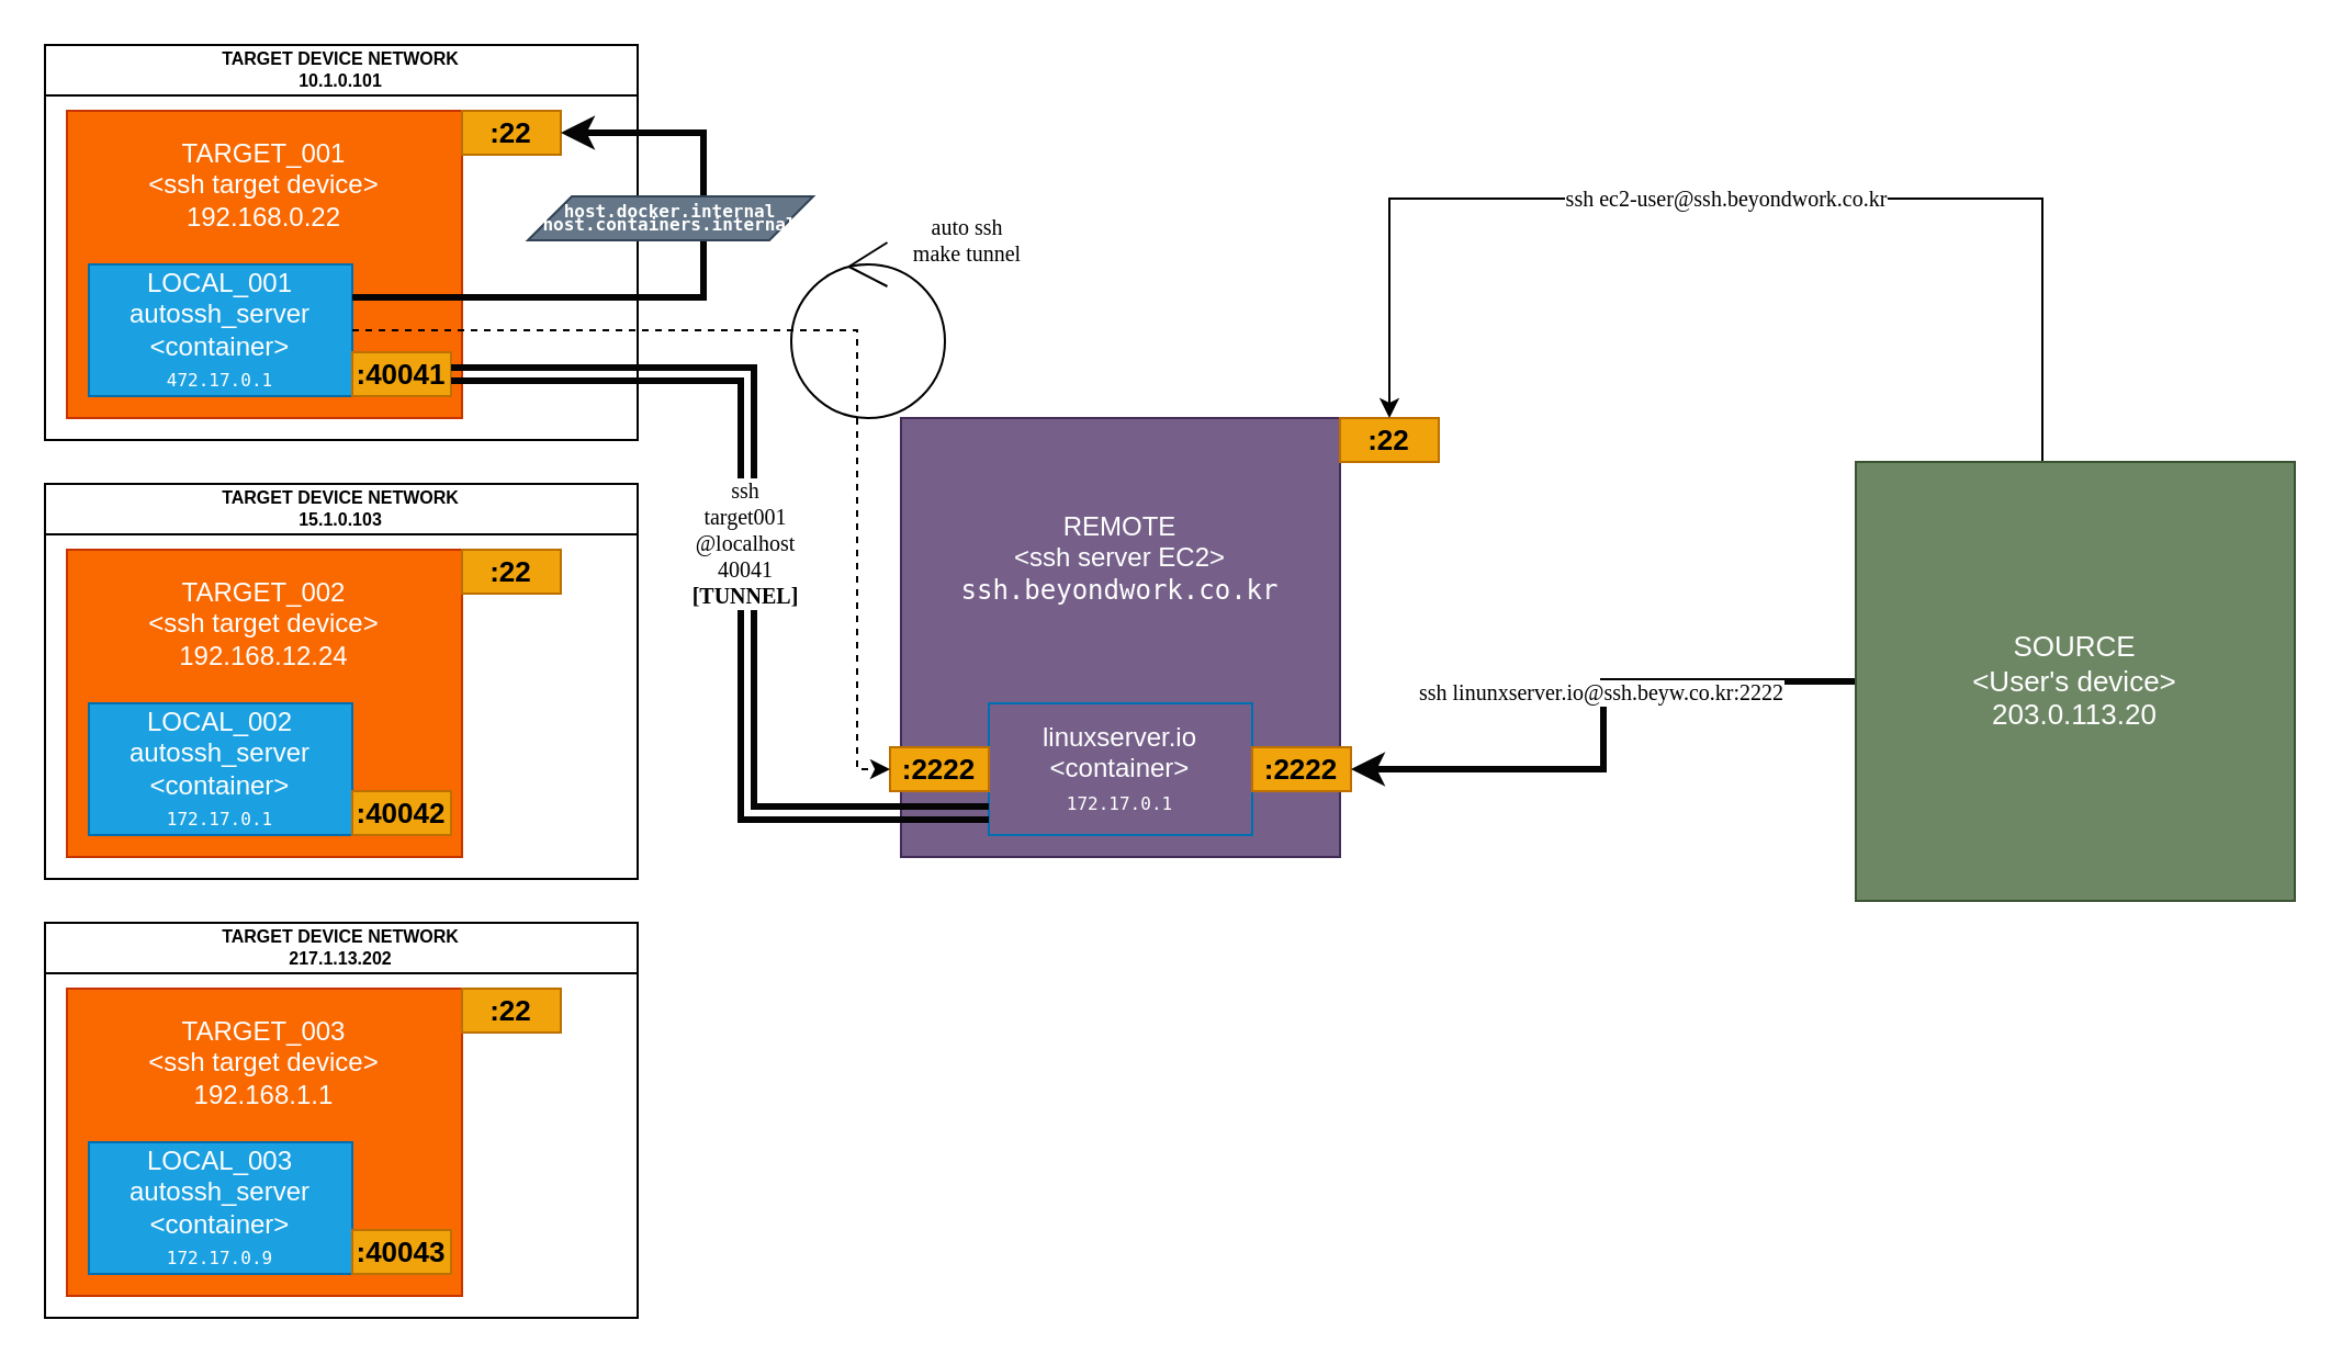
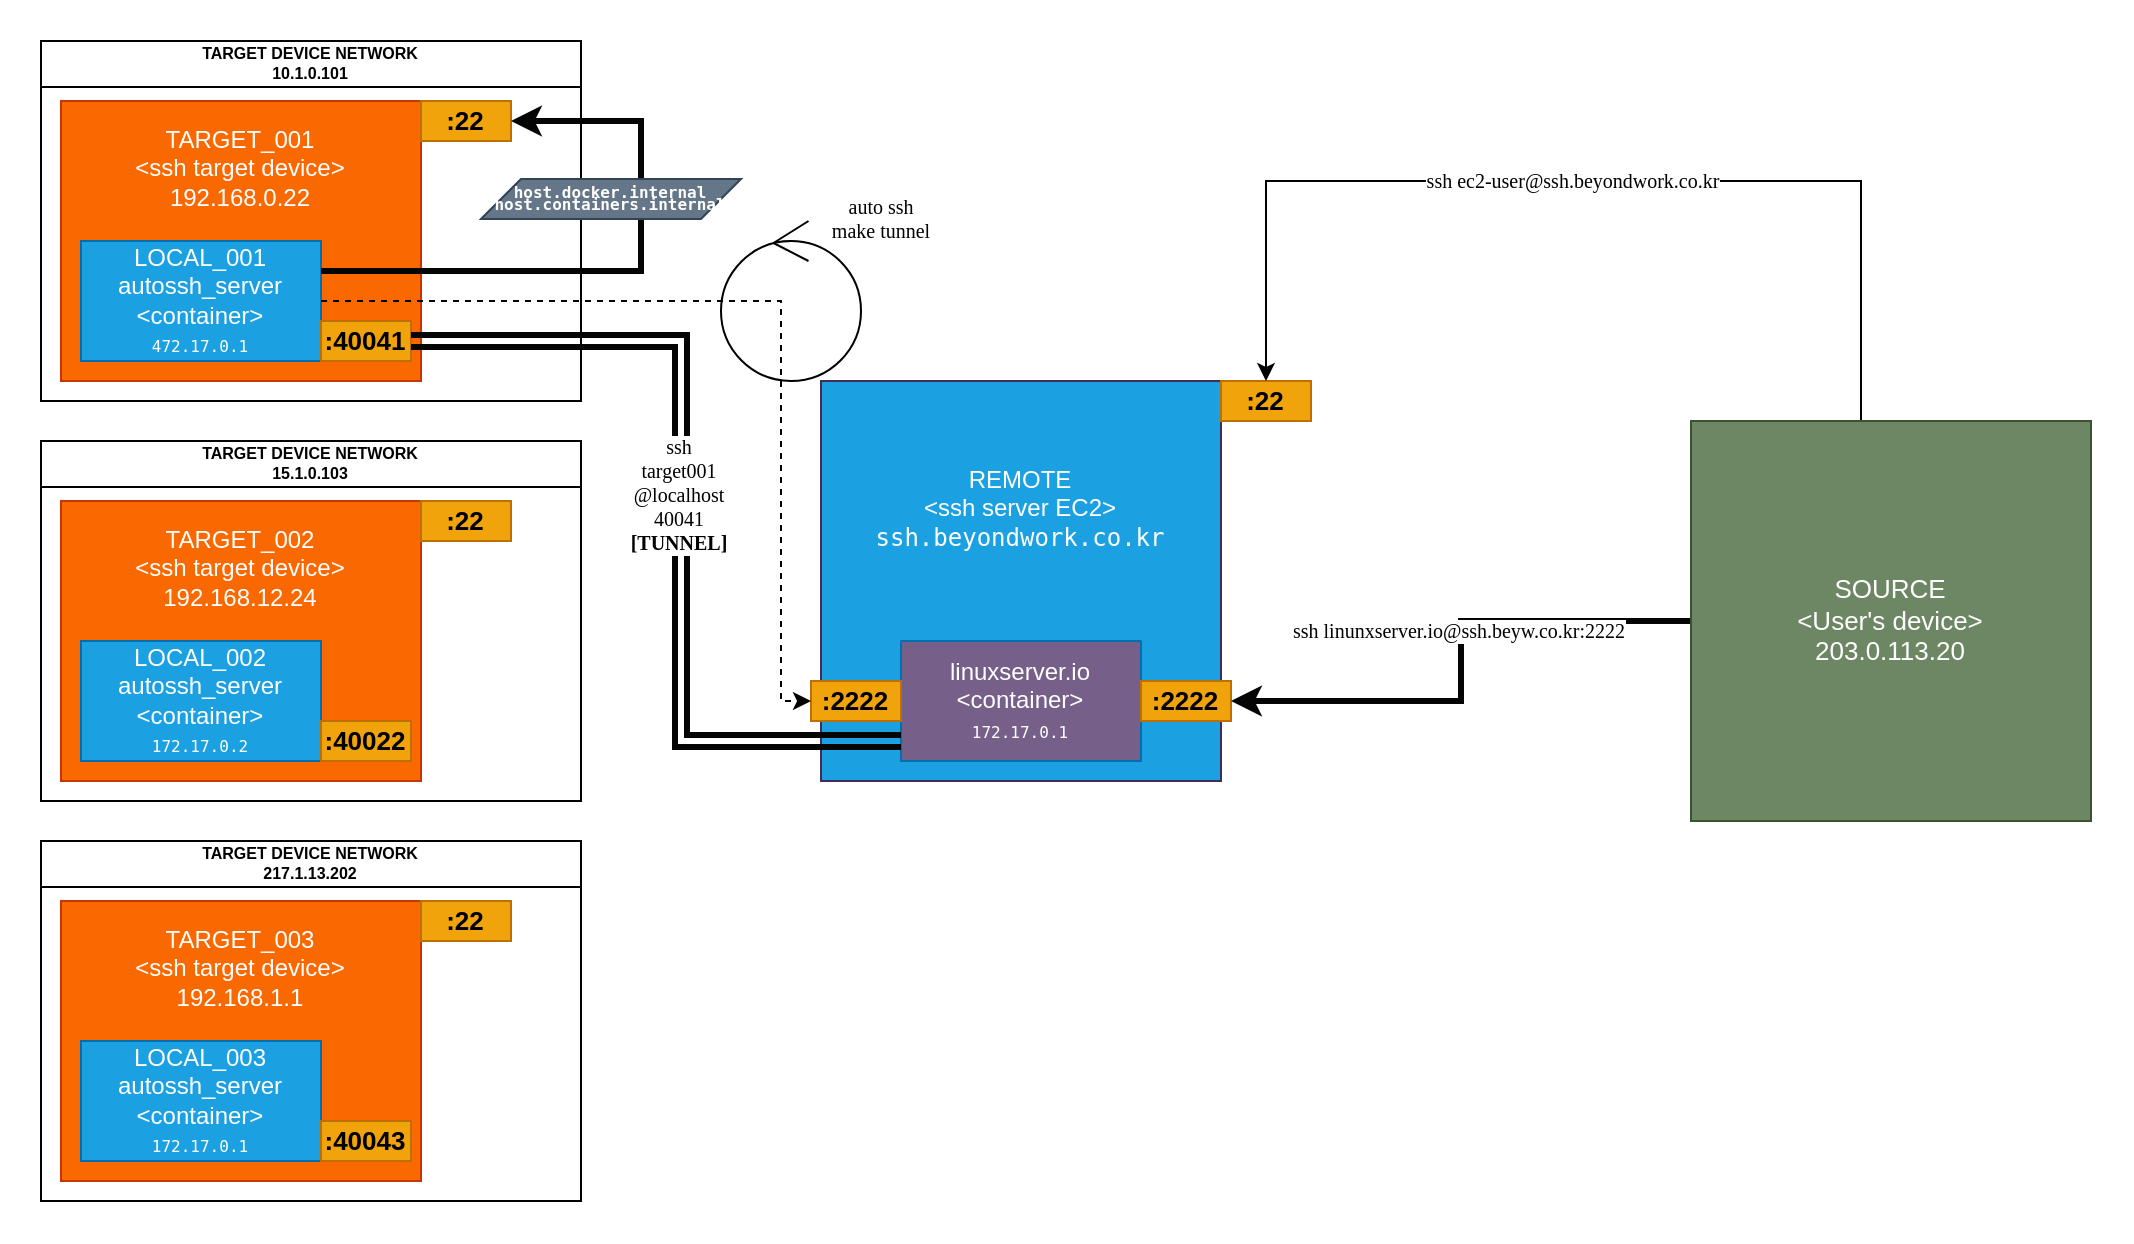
- <mxCell id="2" value="REMOTE&lt;br&gt;&amp;lt;ssh server EC2&amp;gt;&lt;br&gt;&lt;code&gt;ssh.beyondwork.co.kr&lt;br&gt;&lt;/code&gt;&lt;br&gt;&lt;br&gt;&lt;br&gt;&lt;br&gt;&lt;br&gt;" style="whiteSpace=wrap;html=1;aspect=fixed;fillColor=#76608a;strokeColor=#432D57;fontColor=#ffffff;" parent="1" vertex="1"><mxGeometry x="410" y="190" width="200" height="200" as="geometry" /></mxCell>
+ <mxCell id="2" value="REMOTE&lt;br&gt;&amp;lt;ssh server EC2&amp;gt;&lt;br&gt;&lt;code&gt;ssh.beyondwork.co.kr&lt;br&gt;&lt;/code&gt;&lt;br&gt;&lt;br&gt;&lt;br&gt;&lt;br&gt;&lt;br&gt;" style="whiteSpace=wrap;html=1;aspect=fixed;fillColor=#1ba1e2;strokeColor=#432D57;fontColor=#ffffff;" parent="1" vertex="1"><mxGeometry x="410" y="190" width="200" height="200" as="geometry" /></mxCell>
- <mxCell id="23" value="LOCAL_002&lt;br&gt;autossh_server&lt;br&gt;&amp;lt;container&amp;gt;&lt;br&gt;&lt;font face=&quot;monospace&quot;&gt;&lt;span style=&quot;font-size: 8px&quot;&gt;172.17.0.1&lt;/span&gt;&lt;/font&gt;" style="rounded=0;whiteSpace=wrap;html=1;fillColor=#1ba1e2;strokeColor=#006EAF;fontColor=#ffffff;" parent="21" vertex="1"><mxGeometry x="20" y="100" width="120" height="60" as="geometry" /></mxCell>
+ <mxCell id="23" value="LOCAL_002&lt;br&gt;autossh_server&lt;br&gt;&amp;lt;container&amp;gt;&lt;br&gt;&lt;font face=&quot;monospace&quot;&gt;&lt;span style=&quot;font-size: 8px&quot;&gt;172.17.0.2&lt;/span&gt;&lt;/font&gt;" style="rounded=0;whiteSpace=wrap;html=1;fillColor=#1ba1e2;strokeColor=#006EAF;fontColor=#ffffff;" parent="21" vertex="1"><mxGeometry x="20" y="100" width="120" height="60" as="geometry" /></mxCell>
- <mxCell id="24" value="&lt;b&gt;&lt;font style=&quot;font-size: 13px&quot;&gt;:40042&lt;br&gt;&lt;/font&gt;&lt;/b&gt;" style="whiteSpace=wrap;html=1;fontSize=8;fillColor=#f0a30a;fontColor=#000000;strokeColor=#BD7000;" parent="21" vertex="1"><mxGeometry x="140" y="140" width="45" height="20" as="geometry" /></mxCell>
+ <mxCell id="24" value="&lt;b&gt;&lt;font style=&quot;font-size: 13px&quot;&gt;:40022&lt;br&gt;&lt;/font&gt;&lt;/b&gt;" style="whiteSpace=wrap;html=1;fontSize=8;fillColor=#f0a30a;fontColor=#000000;strokeColor=#BD7000;" parent="21" vertex="1"><mxGeometry x="140" y="140" width="45" height="20" as="geometry" /></mxCell>
- <mxCell id="28" value="LOCAL_003&lt;br&gt;autossh_server&lt;br&gt;&amp;lt;container&amp;gt;&lt;br&gt;&lt;font face=&quot;monospace&quot;&gt;&lt;span style=&quot;font-size: 8px&quot;&gt;172.17.0.9&lt;/span&gt;&lt;/font&gt;" style="rounded=0;whiteSpace=wrap;html=1;fillColor=#1ba1e2;strokeColor=#006EAF;fontColor=#ffffff;" parent="26" vertex="1"><mxGeometry x="20" y="100" width="120" height="60" as="geometry" /></mxCell>
+ <mxCell id="28" value="LOCAL_003&lt;br&gt;autossh_server&lt;br&gt;&amp;lt;container&amp;gt;&lt;br&gt;&lt;font face=&quot;monospace&quot;&gt;&lt;span style=&quot;font-size: 8px&quot;&gt;172.17.0.1&lt;/span&gt;&lt;/font&gt;" style="rounded=0;whiteSpace=wrap;html=1;fillColor=#1ba1e2;strokeColor=#006EAF;fontColor=#ffffff;" parent="26" vertex="1"><mxGeometry x="20" y="100" width="120" height="60" as="geometry" /></mxCell>
